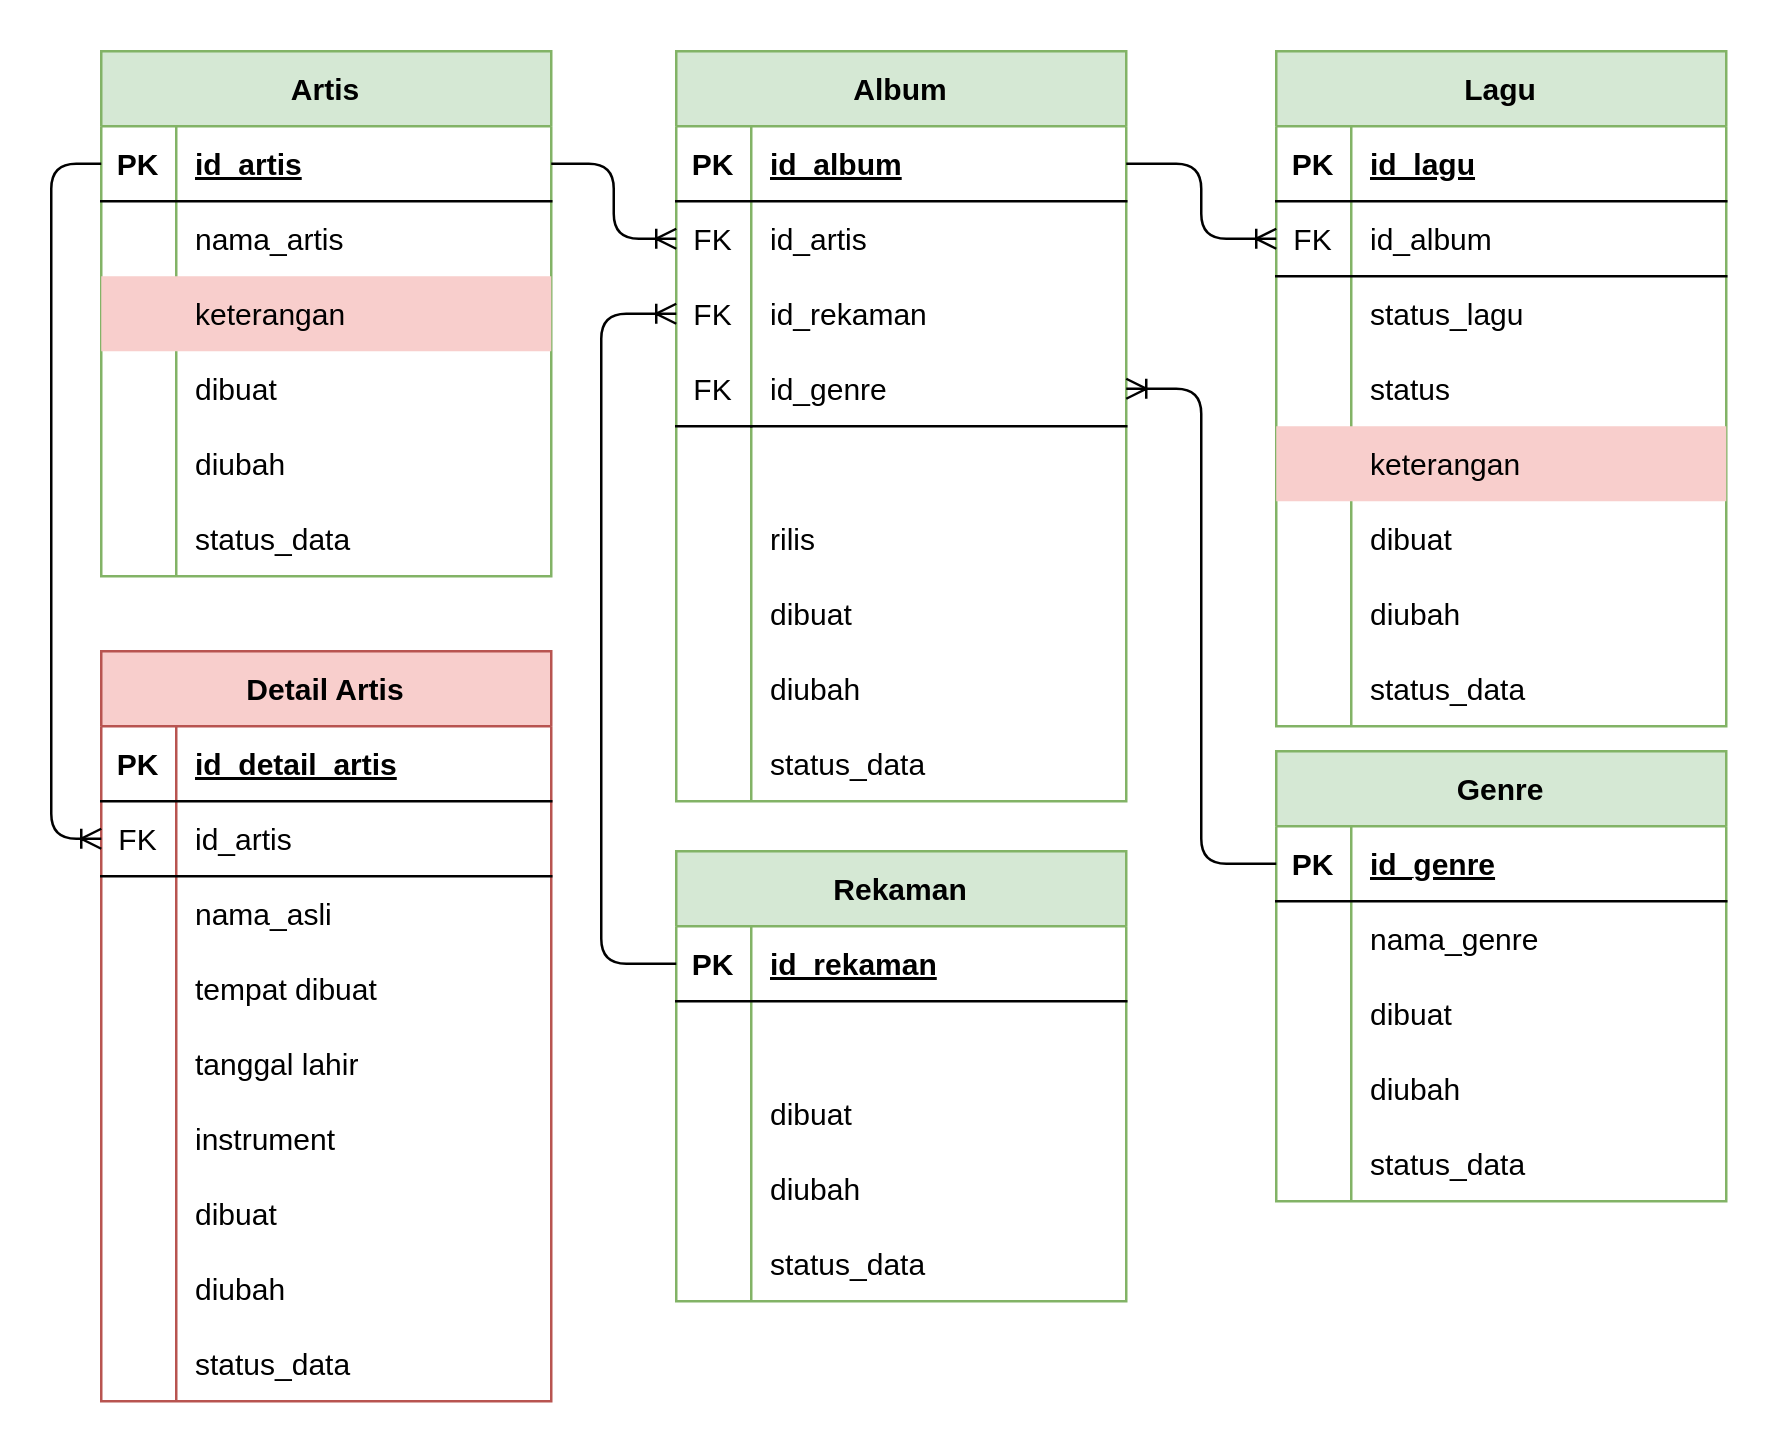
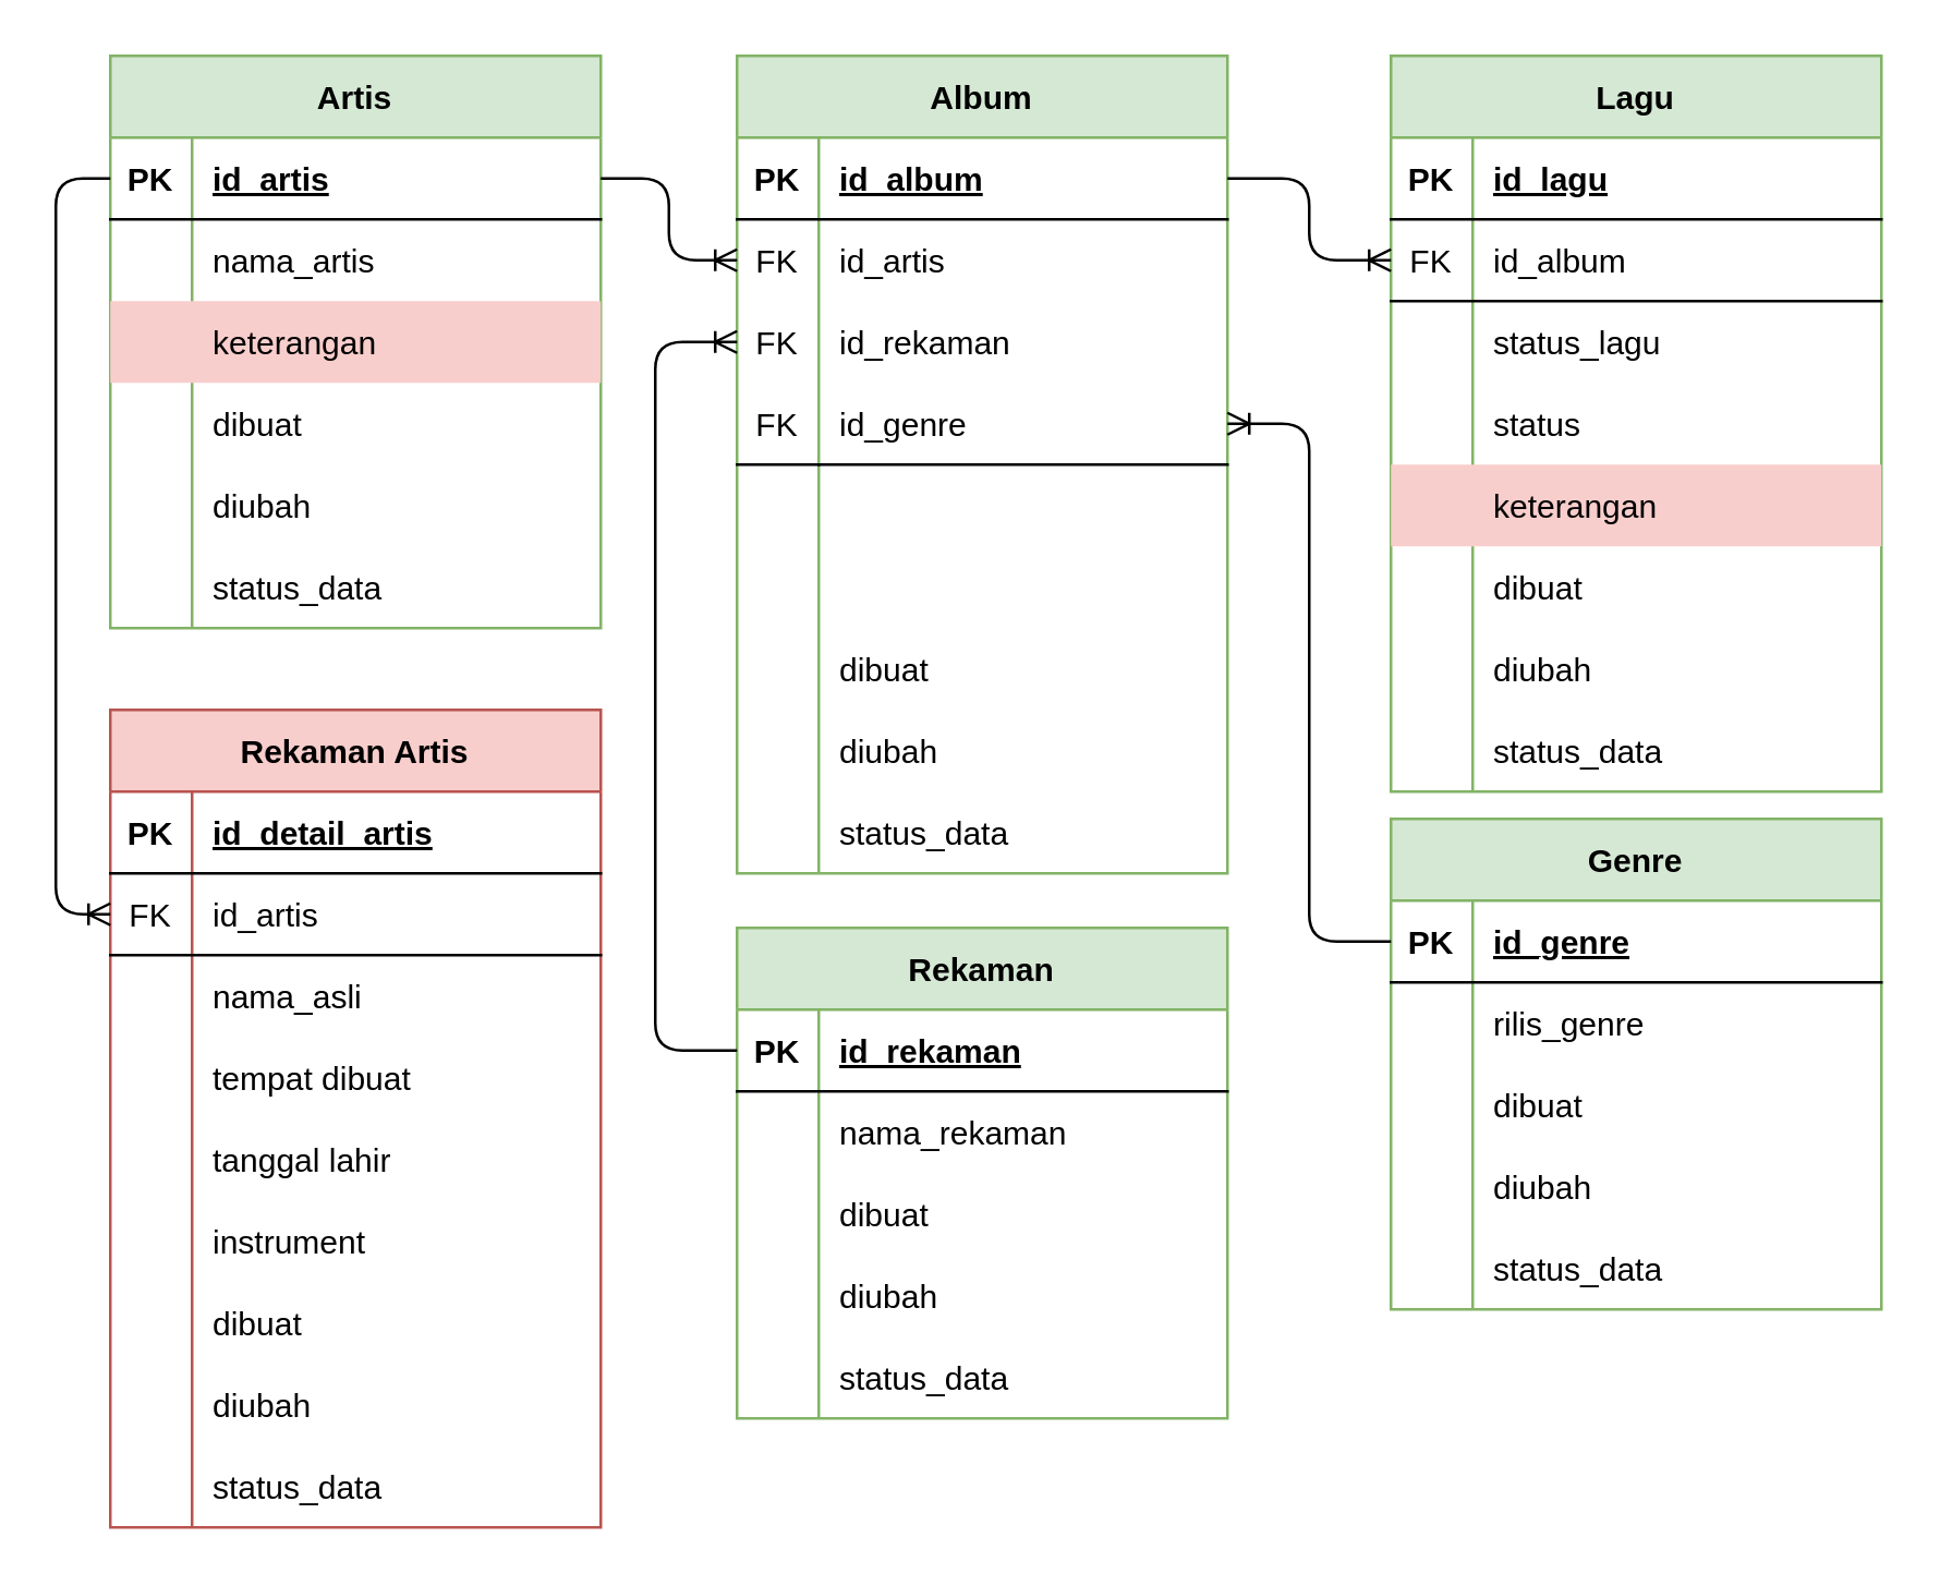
- <mxCell id="19" value="rilis" style="shape=partialRectangle;connectable=0;fillColor=none;top=0;left=0;bottom=0;right=0;align=left;spacingLeft=6;overflow=hidden;" parent="17" vertex="1"><mxGeometry x="30" width="150" height="30" as="geometry" /></mxCell>
- <mxCell id="107" value="Detail Artis" style="shape=table;startSize=30;container=1;collapsible=1;childLayout=tableLayout;fixedRows=1;rowLines=0;fontStyle=1;align=center;resizeLast=1;fillColor=#f8cecc;strokeColor=#b85450;" parent="1" vertex="1"><mxGeometry x="40" y="260" width="180" height="300" as="geometry" /></mxCell>
+ <mxCell id="107" value="Rekaman Artis" style="shape=table;startSize=30;container=1;collapsible=1;childLayout=tableLayout;fixedRows=1;rowLines=0;fontStyle=1;align=center;resizeLast=1;fillColor=#f8cecc;strokeColor=#b85450;" parent="1" vertex="1"><mxGeometry x="40" y="260" width="180" height="300" as="geometry" /></mxCell>
- <mxCell id="76" value="nama_genre" style="shape=partialRectangle;connectable=0;fillColor=none;top=0;left=0;bottom=0;right=0;align=left;spacingLeft=6;overflow=hidden;" parent="74" vertex="1"><mxGeometry x="30" width="150" height="30" as="geometry" /></mxCell>
+ <mxCell id="76" value="rilis_genre" style="shape=partialRectangle;connectable=0;fillColor=none;top=0;left=0;bottom=0;right=0;align=left;spacingLeft=6;overflow=hidden;" parent="74" vertex="1"><mxGeometry x="30" width="150" height="30" as="geometry" /></mxCell>
+ <mxCell id="35" value="nama_rekaman" style="shape=partialRectangle;connectable=0;fillColor=none;top=0;left=0;bottom=0;right=0;align=left;spacingLeft=6;overflow=hidden;" parent="33" vertex="1"><mxGeometry x="30" width="150" height="30" as="geometry" /></mxCell>
